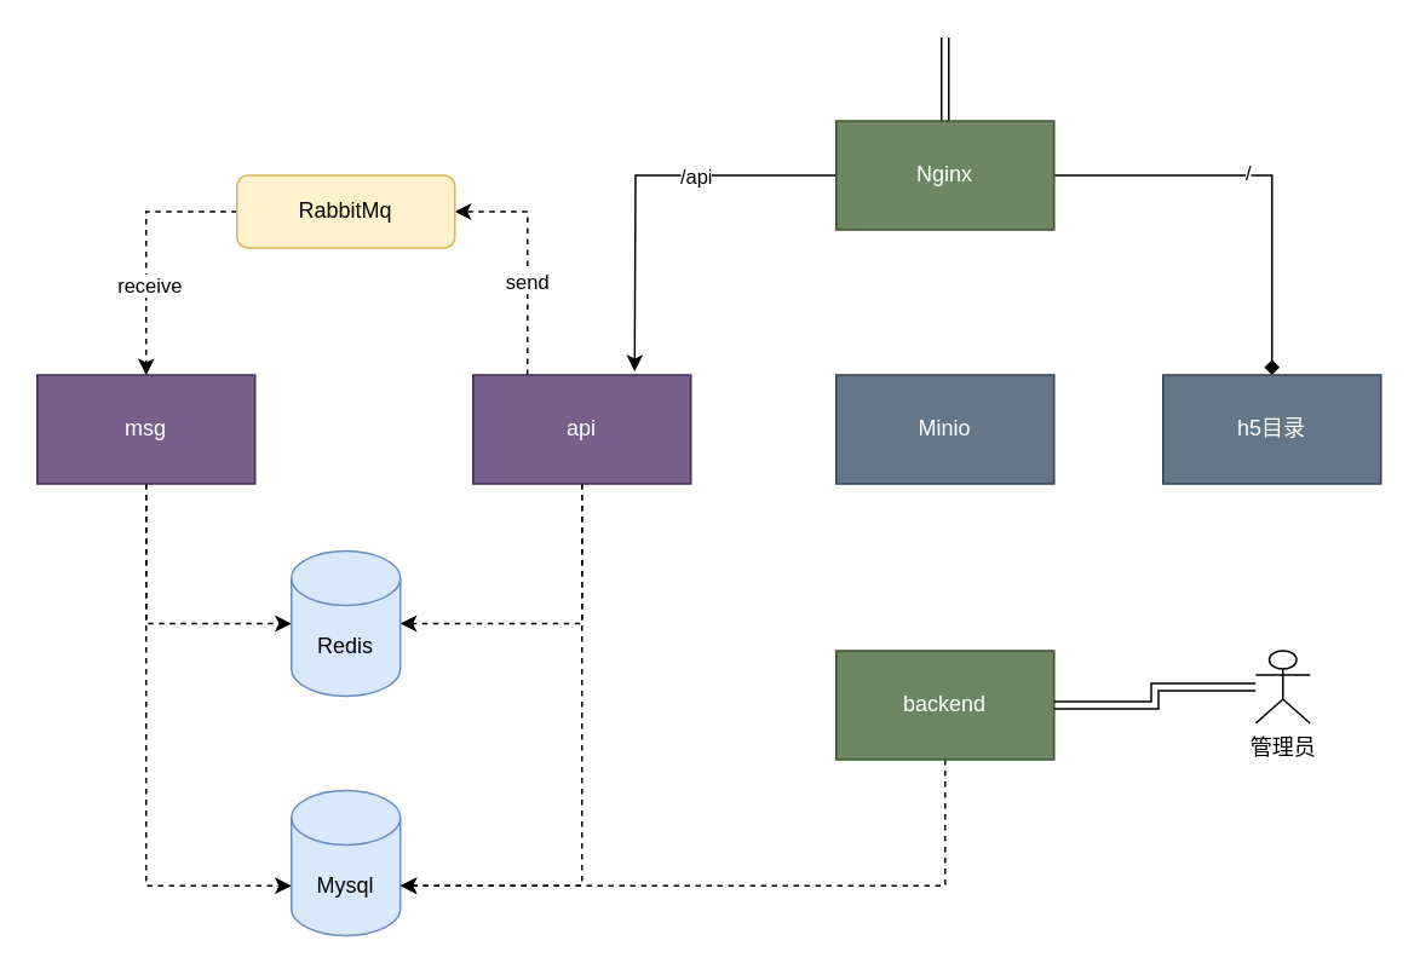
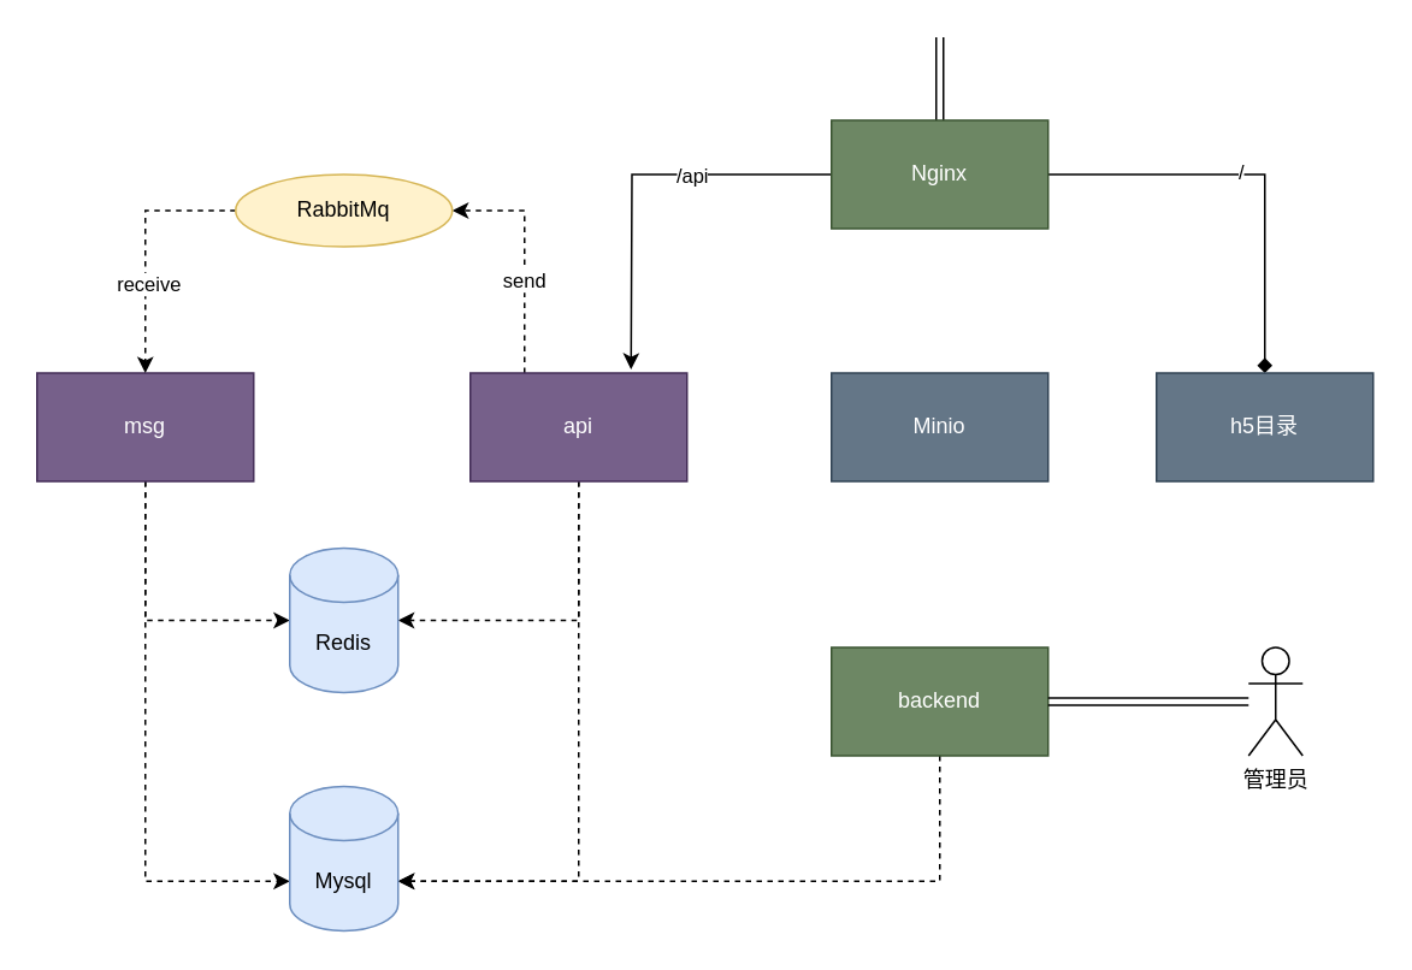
- <mxCell id="21" value="RabbitMq" style="rounded=1;whiteSpace=wrap;html=1;fillColor=#fff2cc;strokeColor=#d6b656;" parent="1" vertex="1"><mxGeometry x="130" y="96" width="120" height="40" as="geometry" /></mxCell>
+ <mxCell id="21" value="RabbitMq" style="ellipse;whiteSpace=wrap;html=1;fillColor=#fff2cc;strokeColor=#d6b656;" parent="1" vertex="1"><mxGeometry x="130" y="96" width="120" height="40" as="geometry" /></mxCell>
- <mxCell id="25" value="管理员" style="shape=umlActor;verticalLabelPosition=bottom;verticalAlign=top;html=1;outlineConnect=0;" parent="1" vertex="1"><mxGeometry x="691" y="358" width="30" height="40" as="geometry" /></mxCell>
+ <mxCell id="25" value="管理员" style="shape=umlActor;verticalLabelPosition=bottom;verticalAlign=top;html=1;outlineConnect=0;" parent="1" vertex="1"><mxGeometry x="691" y="358" width="30" height="60" as="geometry" /></mxCell>
